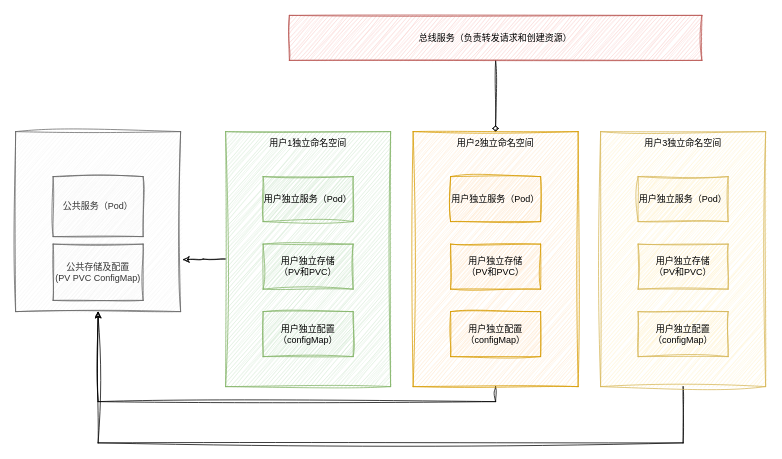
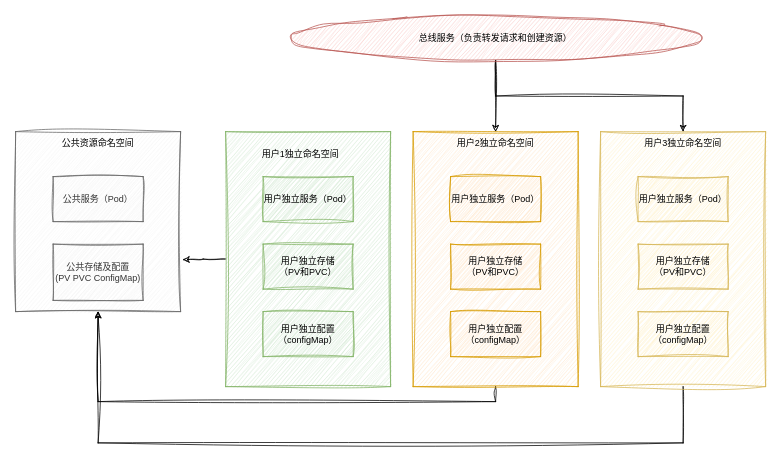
- <mxCell id="5" value="总线服务（负责转发请求和创建资源）" style="rounded=0;whiteSpace=wrap;html=1;sketch=1;curveFitting=1;jiggle=2;fillColor=#f8cecc;strokeColor=#b85450;" parent="1" vertex="1"><mxGeometry x="385" y="20" width="550" height="60" as="geometry" /></mxCell>
+ <mxCell id="5" value="总线服务（负责转发请求和创建资源）" style="ellipse;whiteSpace=wrap;html=1;sketch=1;curveFitting=1;jiggle=2;fillColor=#f8cecc;strokeColor=#b85450;" parent="1" vertex="1"><mxGeometry x="385" y="20" width="550" height="60" as="geometry" /></mxCell>
+ <mxCell id="4" style="edgeStyle=orthogonalEdgeStyle;rounded=0;sketch=1;hachureGap=4;jiggle=2;curveFitting=1;orthogonalLoop=1;jettySize=auto;html=1;exitX=0.5;exitY=1;exitDx=0;exitDy=0;entryX=0.5;entryY=0;entryDx=0;entryDy=0;fontFamily=Architects Daughter;fontSource=https%3A%2F%2Ffonts.googleapis.com%2Fcss%3Ffamily%3DArchitects%2BDaughter;fontSize=16;" parent="1" source="5" target="23" edge="1"><mxGeometry relative="1" as="geometry" /></mxCell>
- <mxCell id="3" style="edgeStyle=orthogonalEdgeStyle;rounded=0;orthogonalLoop=1;jettySize=auto;html=1;exitX=0.5;exitY=1;exitDx=0;exitDy=0;sketch=1;curveFitting=1;jiggle=2;endArrow=diamond;" parent="1" source="5" target="17" edge="1"><mxGeometry relative="1" as="geometry" /></mxCell>
+ <mxCell id="3" style="edgeStyle=orthogonalEdgeStyle;rounded=0;orthogonalLoop=1;jettySize=auto;html=1;exitX=0.5;exitY=1;exitDx=0;exitDy=0;sketch=1;curveFitting=1;jiggle=2;" parent="1" source="5" target="17" edge="1"><mxGeometry relative="1" as="geometry" /></mxCell>
+ <mxCell id="6" value="公共资源命名空间" style="text;html=1;align=center;verticalAlign=middle;whiteSpace=wrap;rounded=0;sketch=1;curveFitting=1;jiggle=2;" parent="1" vertex="1"><mxGeometry x="80" y="175" width="100" height="30" as="geometry" /></mxCell>
- <mxCell id="11" value="用户1独立命名空间" style="text;html=1;align=center;verticalAlign=middle;whiteSpace=wrap;rounded=0;sketch=1;curveFitting=1;jiggle=2;" parent="1" vertex="1"><mxGeometry x="350" y="175" width="120" height="30" as="geometry" /></mxCell>
+ <mxCell id="11" value="用户1独立命名空间" style="text;html=1;align=center;verticalAlign=middle;whiteSpace=wrap;rounded=0;sketch=1;curveFitting=1;jiggle=2;" parent="1" vertex="1"><mxGeometry x="340" y="190" width="120" height="30" as="geometry" /></mxCell>
- <mxCell id="7" value="公共服务（Pod）" style="rounded=0;whiteSpace=wrap;html=1;fillColor=#f5f5f5;fontColor=#333333;strokeColor=#666666;sketch=1;curveFitting=1;jiggle=2;" parent="1" vertex="1"><mxGeometry x="70" y="235" width="120" height="80" as="geometry" /></mxCell>
+ <mxCell id="7" value="公共服务（Pod）" style="rounded=0;whiteSpace=wrap;html=1;fillColor=#f5f5f5;fontColor=#333333;strokeColor=#666666;sketch=1;curveFitting=1;jiggle=2;" parent="1" vertex="1"><mxGeometry x="70" y="235" width="120" height="60" as="geometry" /></mxCell>
